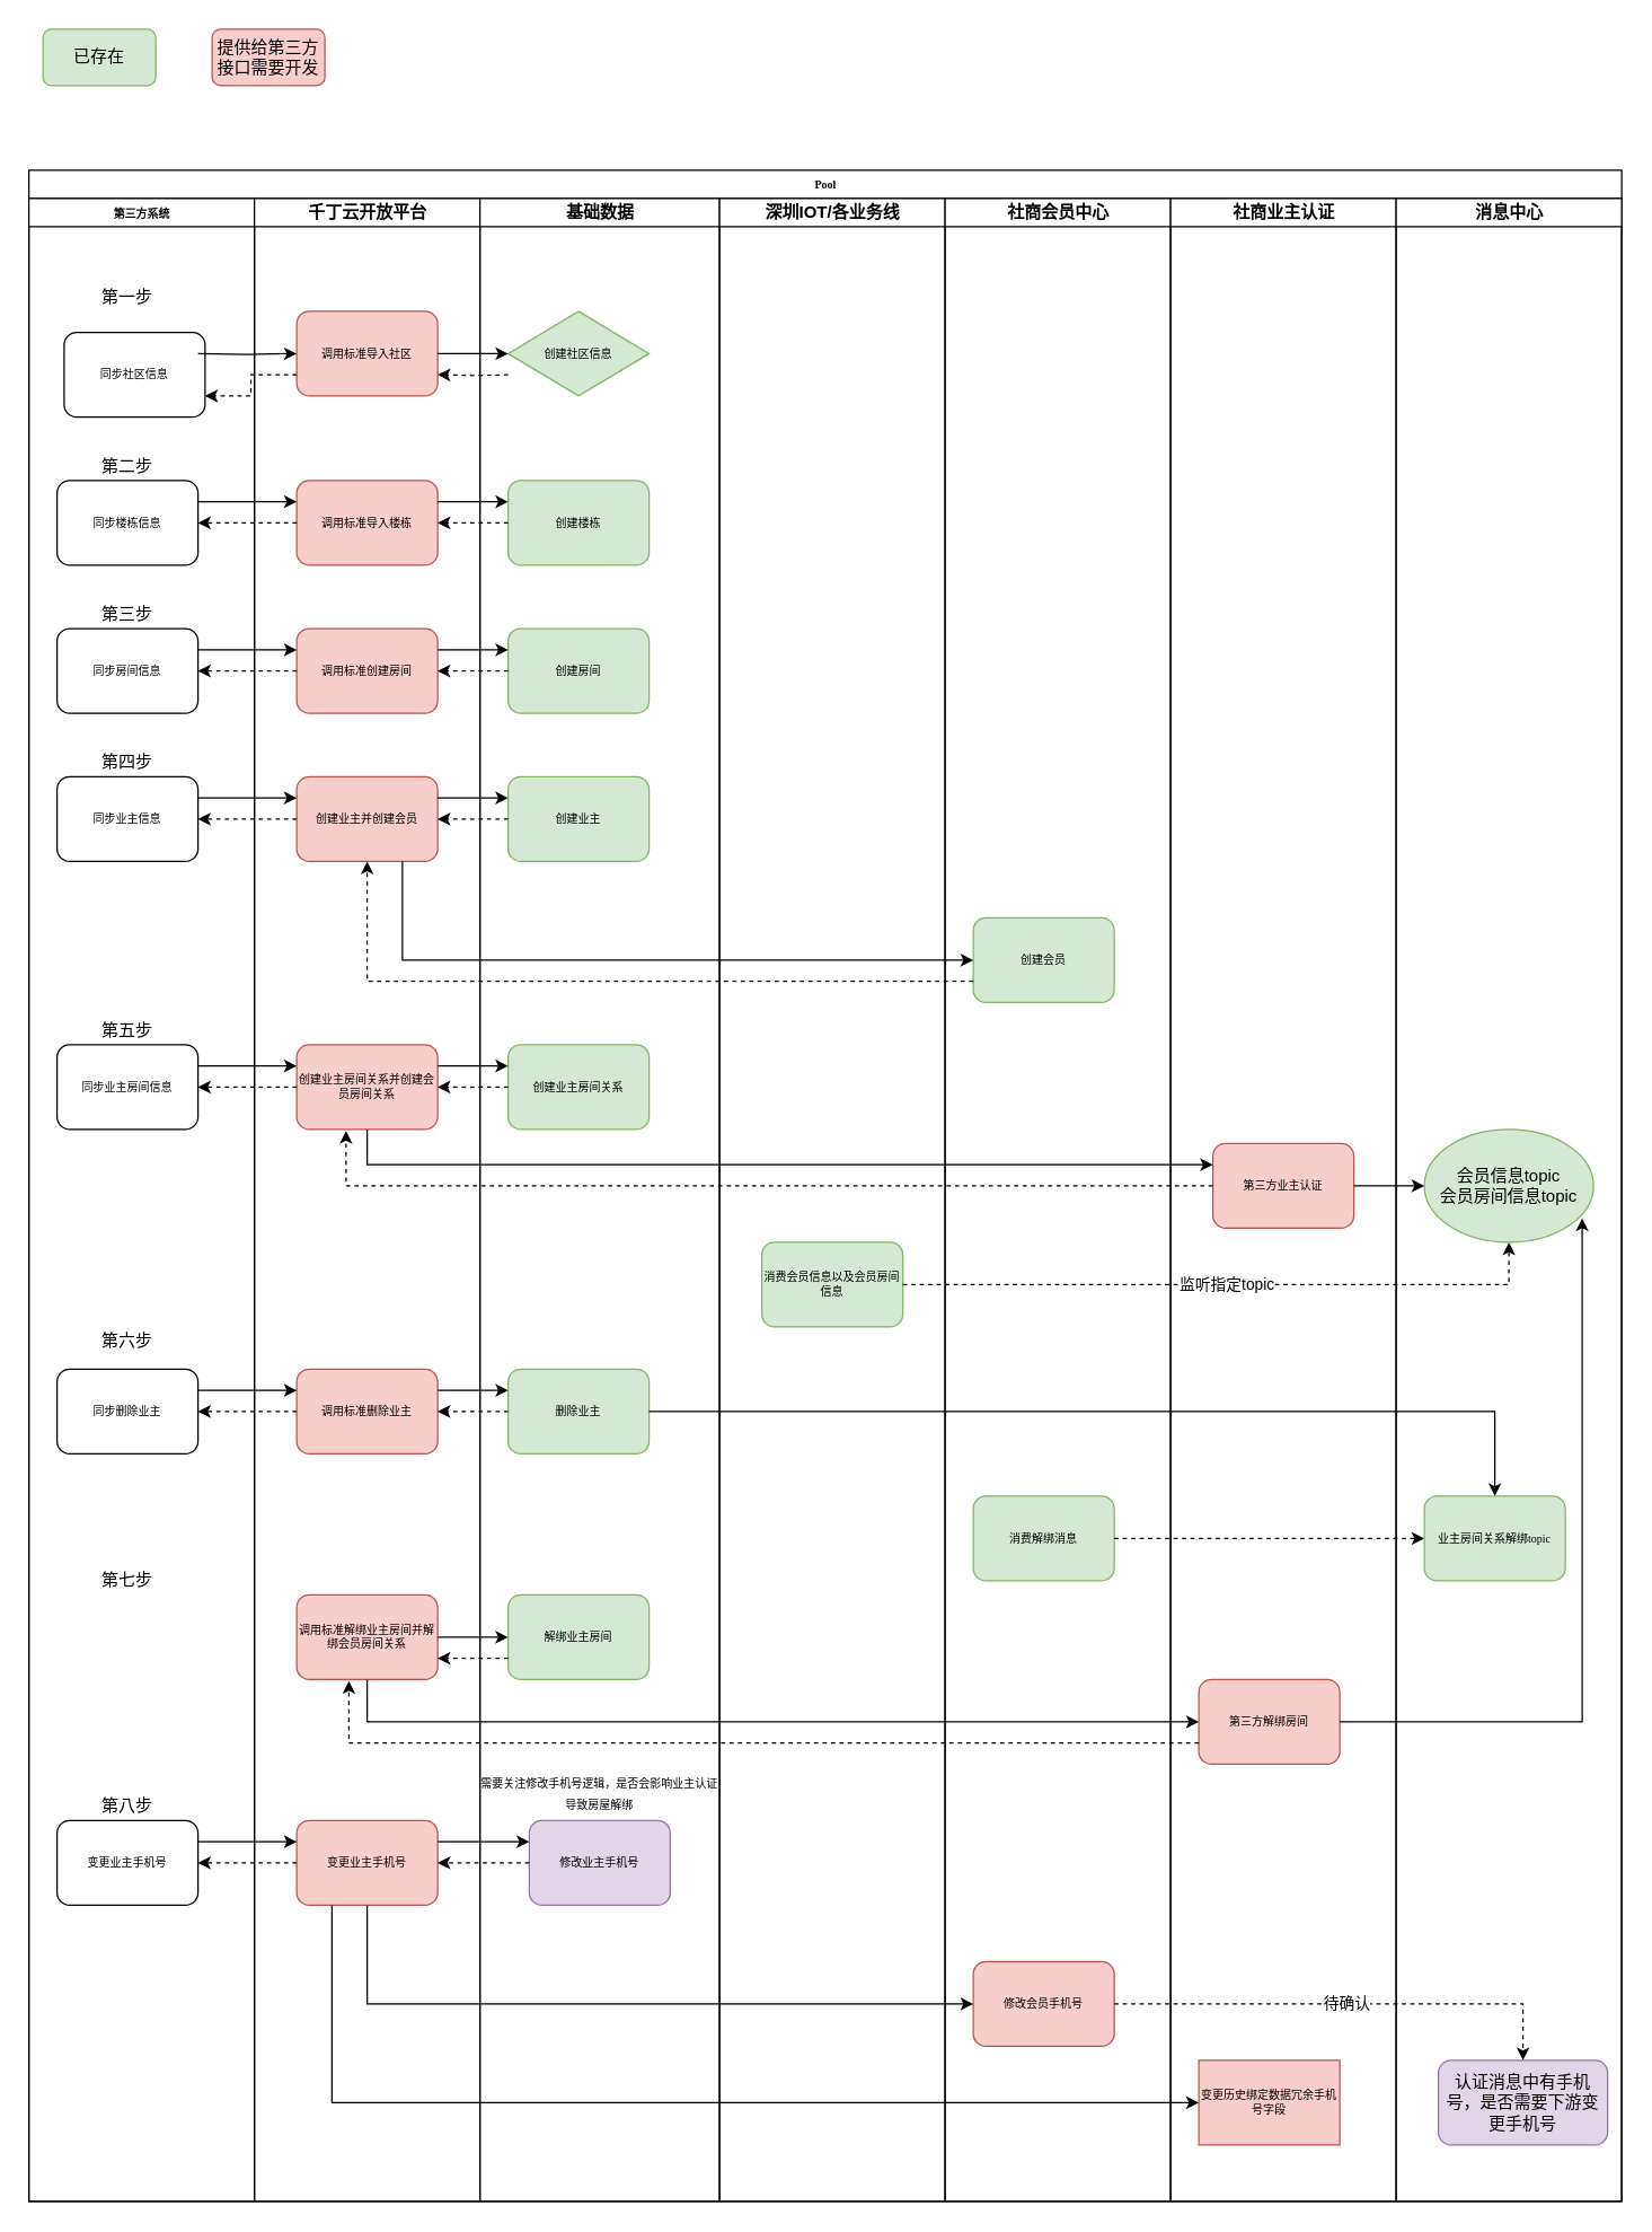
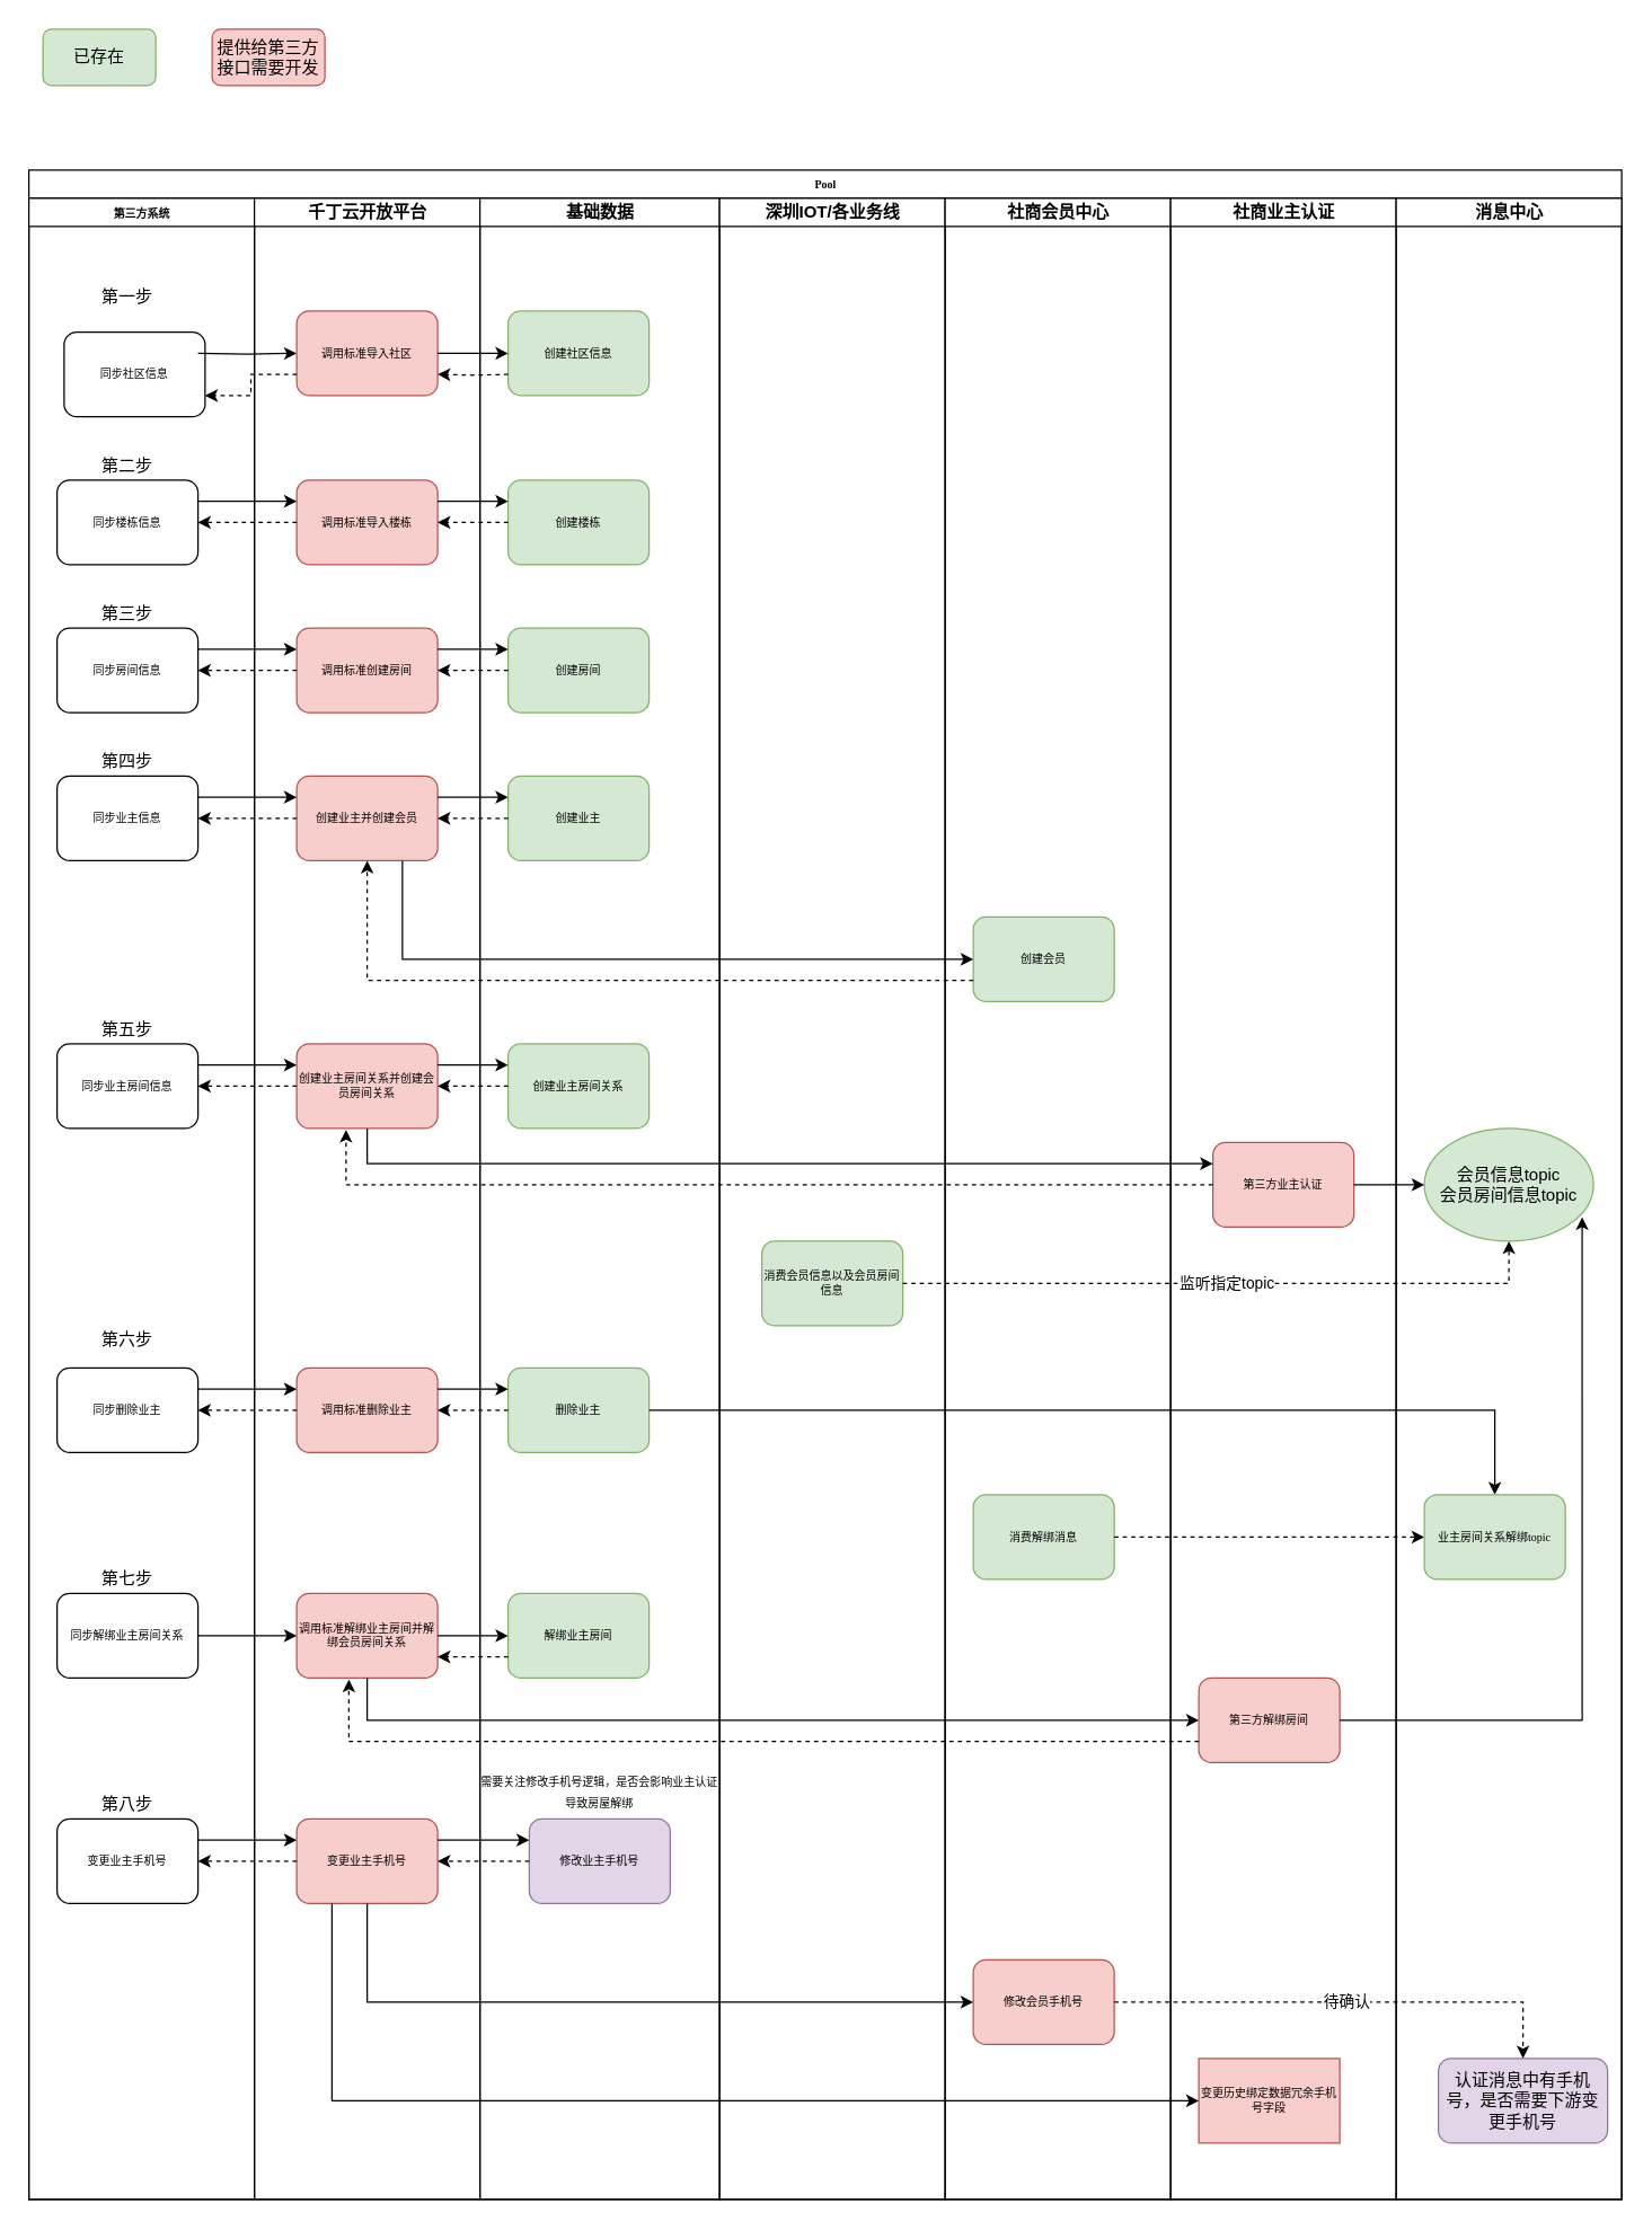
- <mxCell id="34" value="创建社区信息" style="rhombus;whiteSpace=wrap;html=1;shadow=0;labelBackgroundColor=none;strokeWidth=1;fontFamily=Verdana;fontSize=8;align=center;fillColor=#d5e8d4;strokeColor=#82b366;" parent="31" vertex="1"><mxGeometry x="20" y="80" width="100" height="60" as="geometry" /></mxCell>
+ <mxCell id="34" value="创建社区信息" style="rounded=1;whiteSpace=wrap;html=1;shadow=0;labelBackgroundColor=none;strokeWidth=1;fontFamily=Verdana;fontSize=8;align=center;fillColor=#d5e8d4;strokeColor=#82b366;" parent="31" vertex="1"><mxGeometry x="20" y="80" width="100" height="60" as="geometry" /></mxCell>
+ <mxCell id="9" value="同步解绑业主房间关系" style="rounded=1;whiteSpace=wrap;html=1;shadow=0;labelBackgroundColor=none;strokeWidth=1;fontFamily=Verdana;fontSize=8;align=center;" parent="5" vertex="1"><mxGeometry x="20" y="990" width="100" height="60" as="geometry" /></mxCell>
+ <mxCell id="78" style="edgeStyle=orthogonalEdgeStyle;rounded=0;orthogonalLoop=1;jettySize=auto;html=1;exitX=1;exitY=0.5;exitDx=0;exitDy=0;" parent="4" source="9" target="29" edge="1"><mxGeometry relative="1" as="geometry" /></mxCell>
